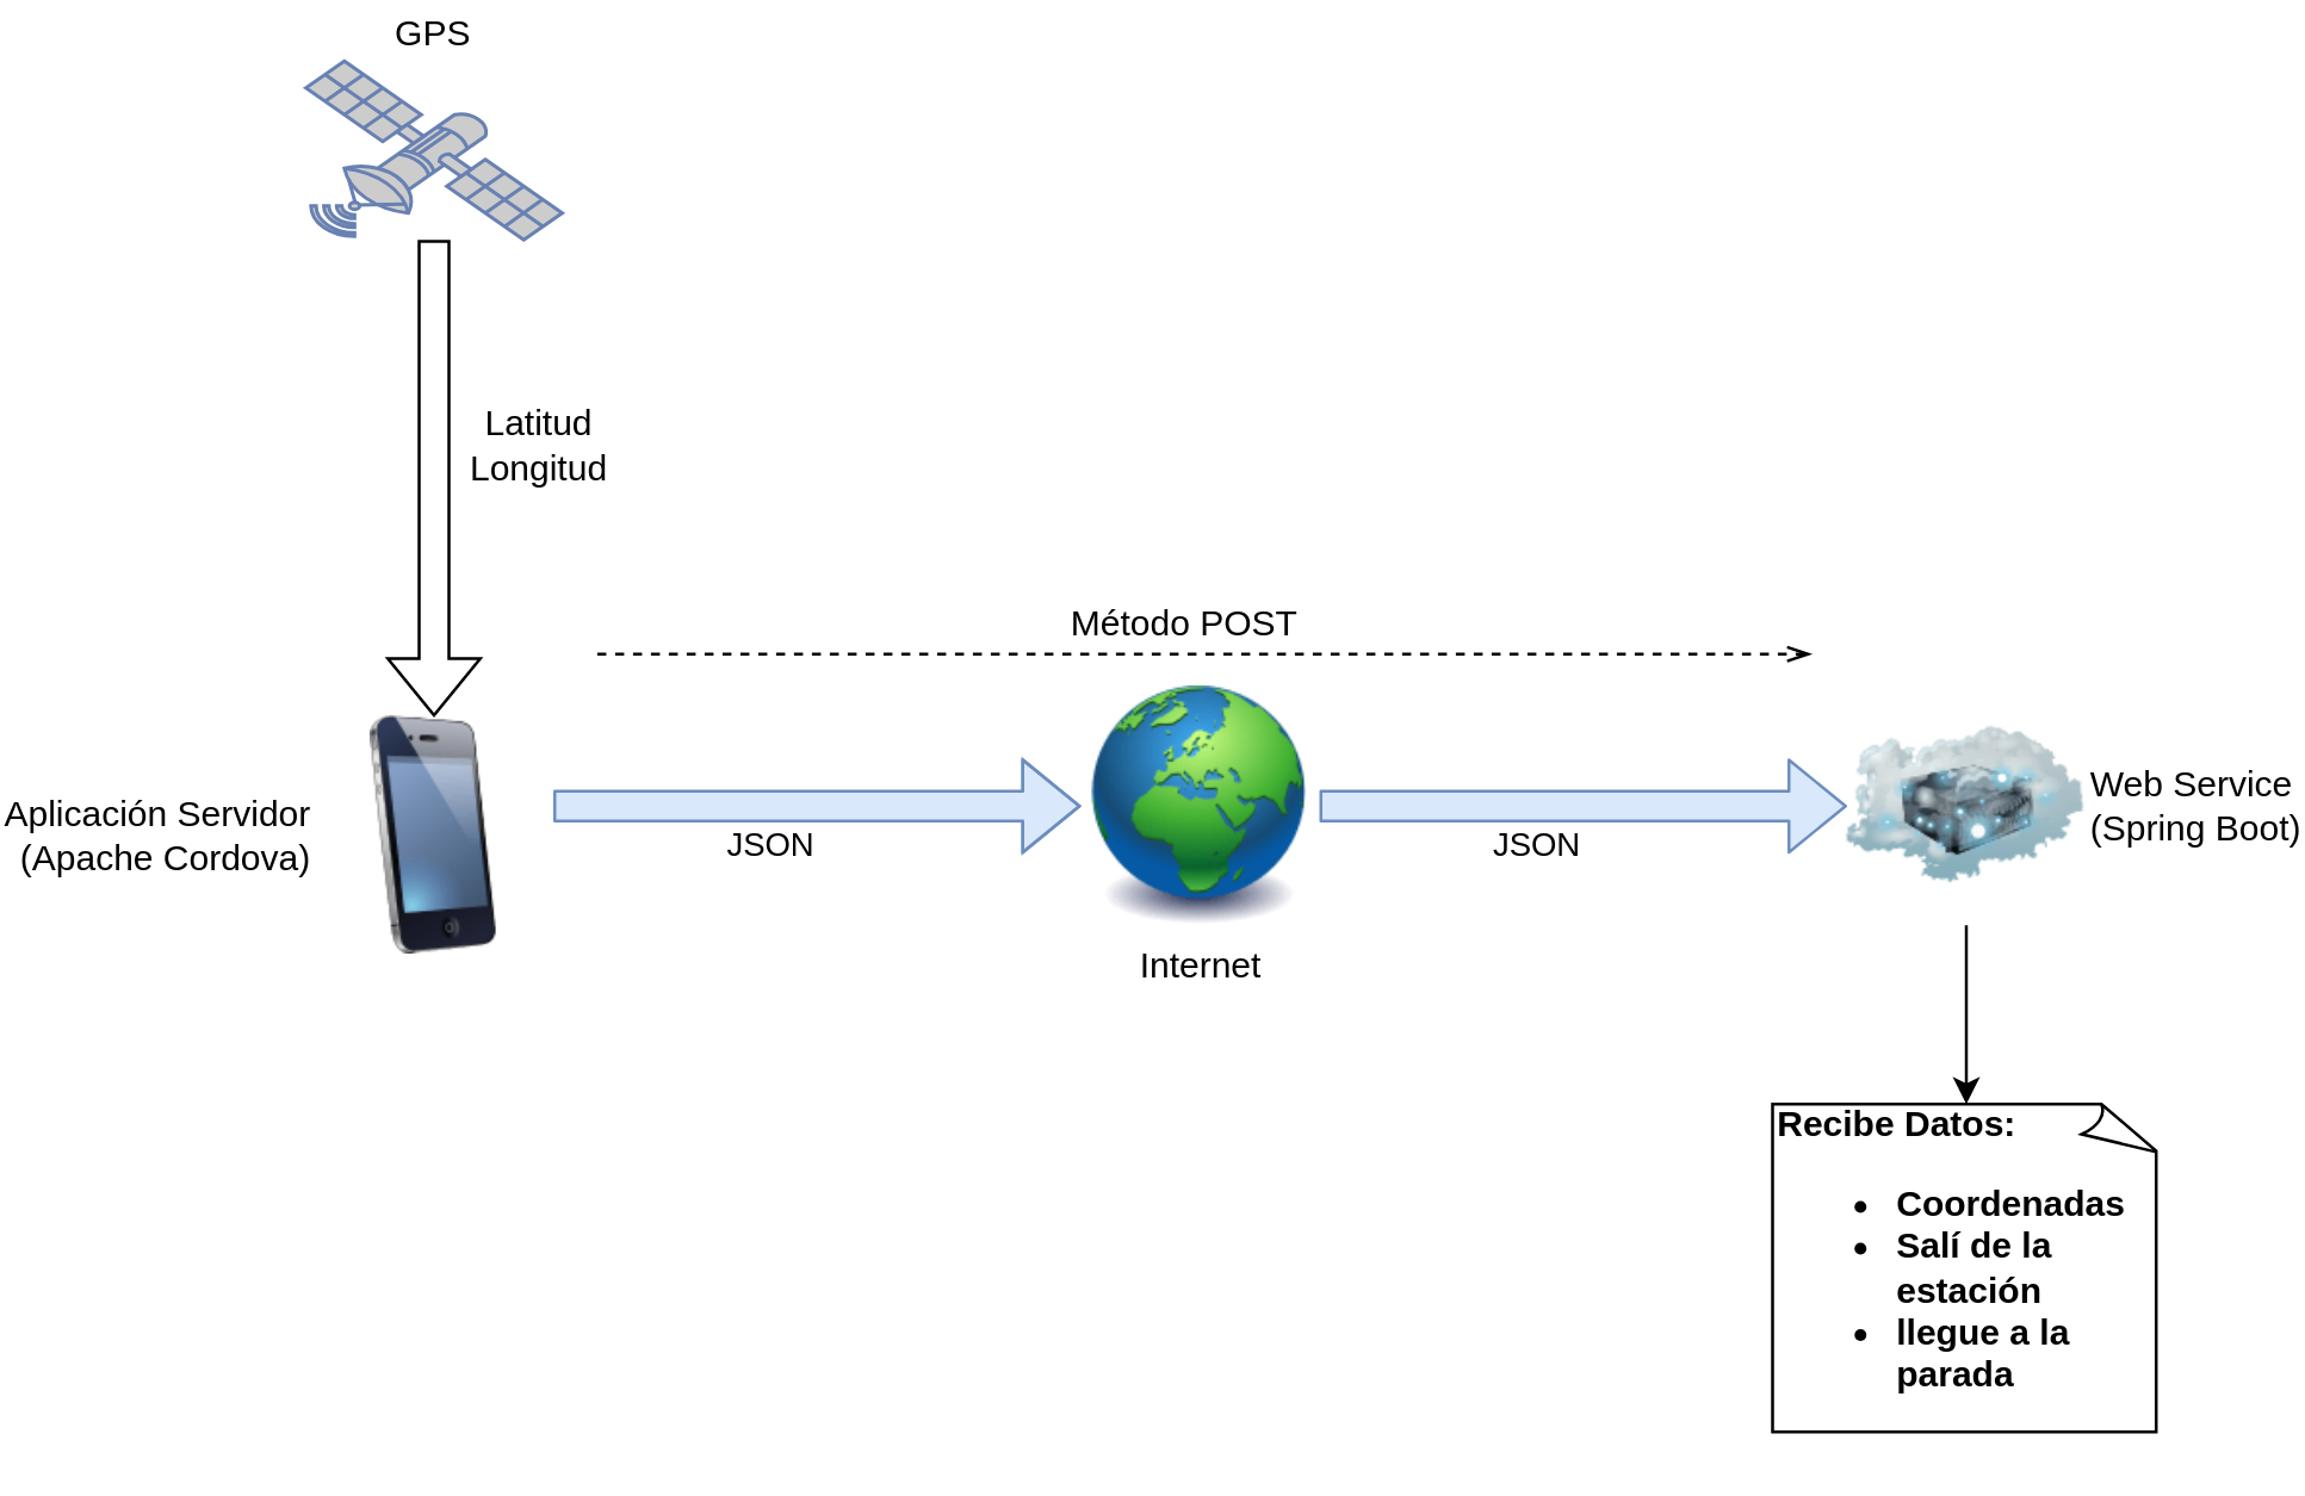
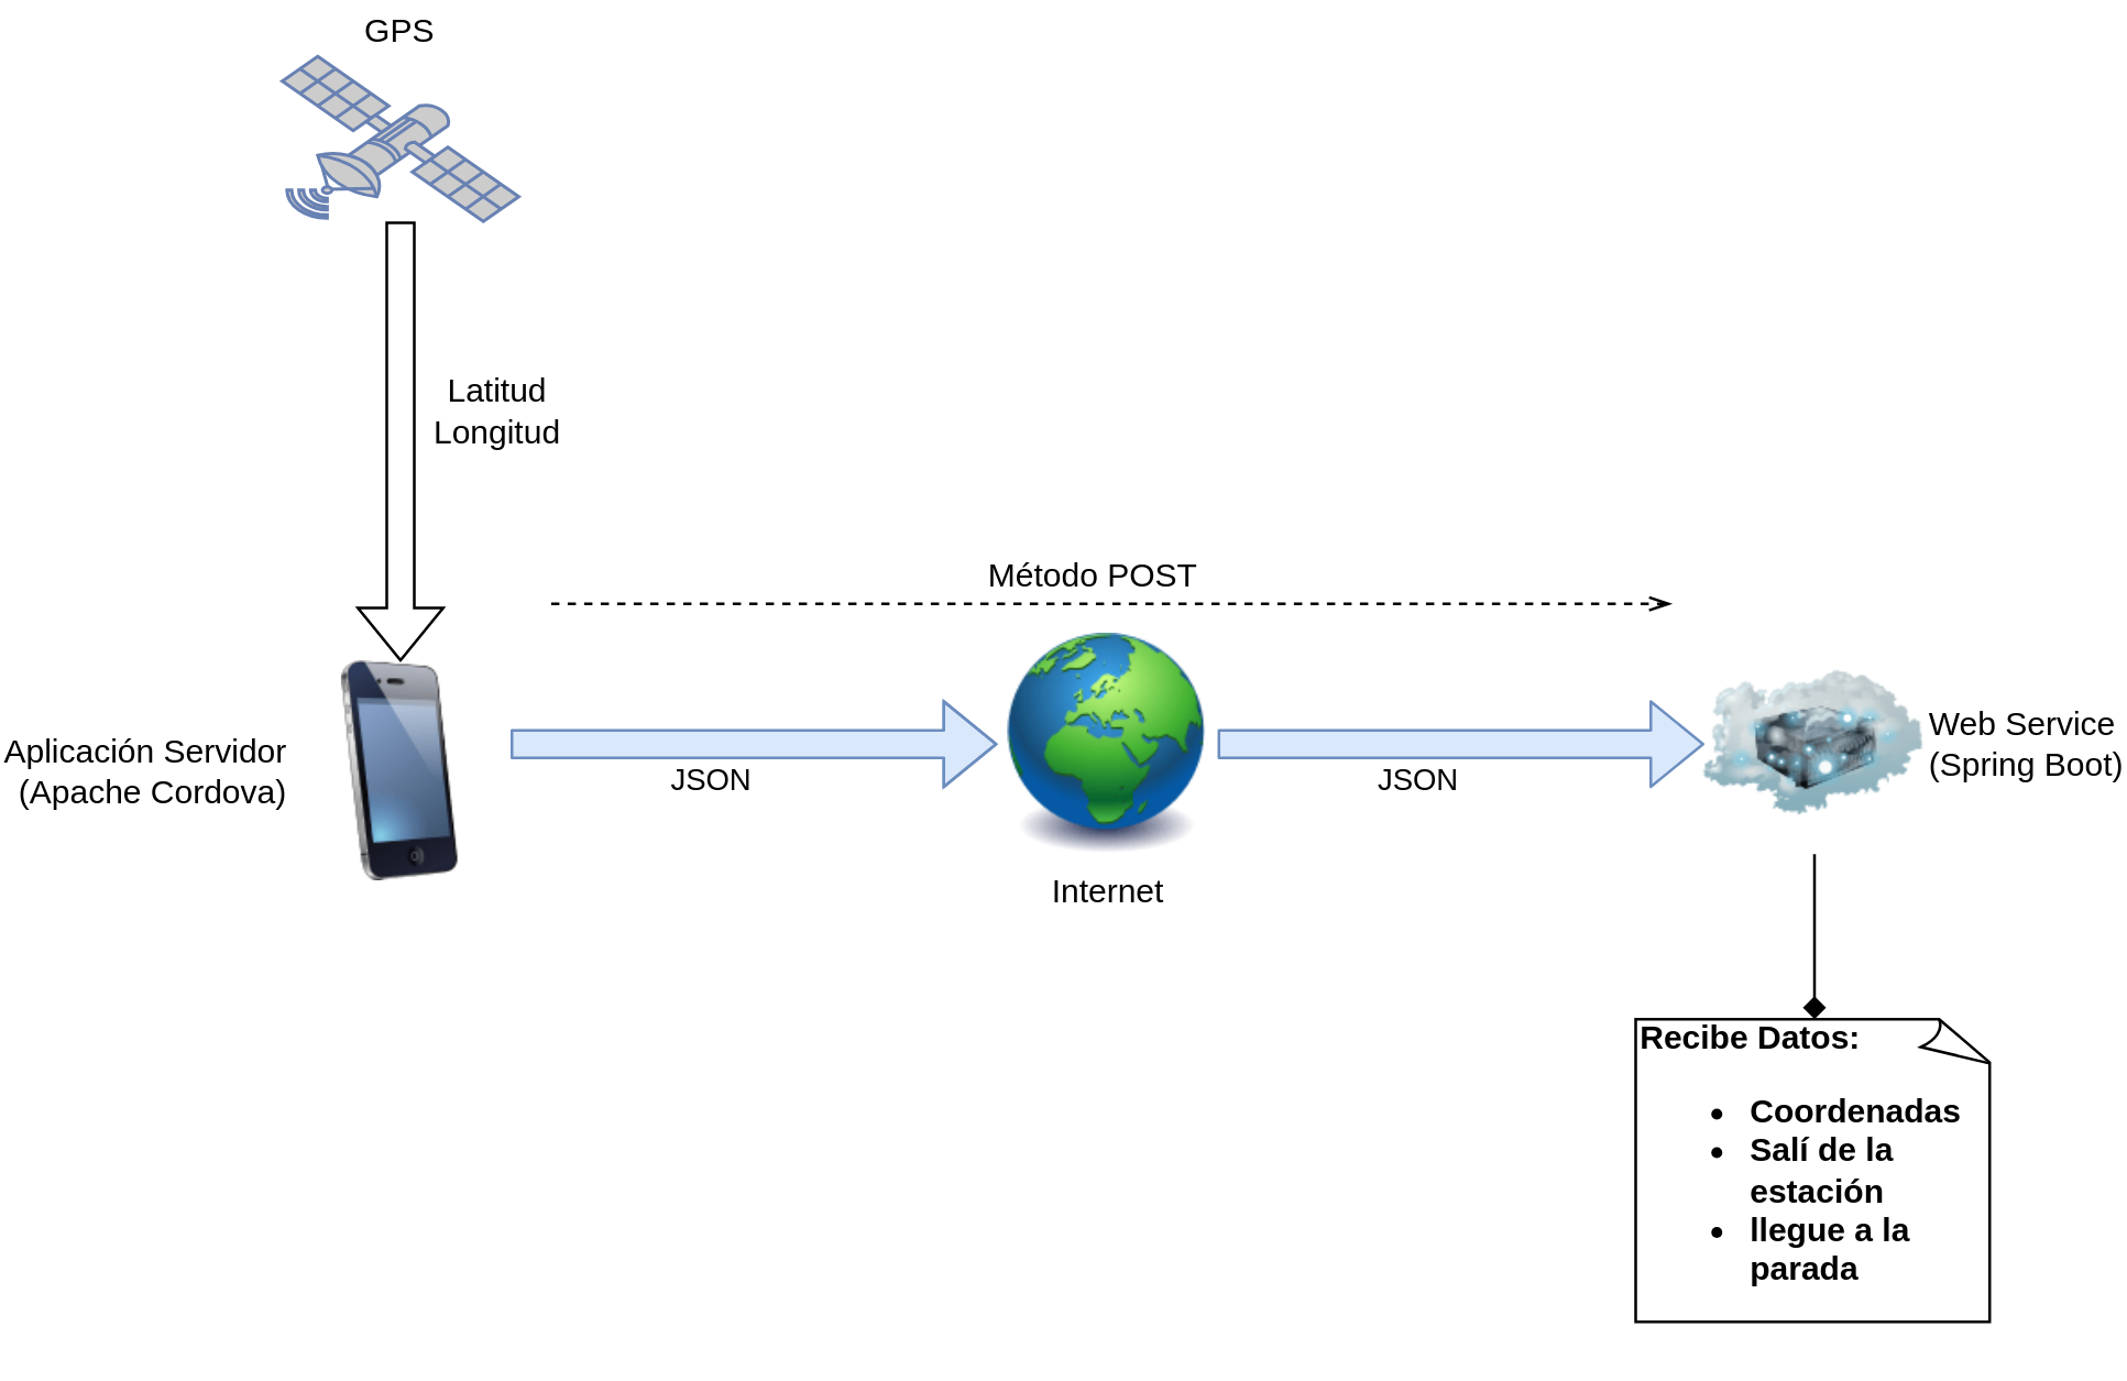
- <mxCell id="4" style="edgeStyle=orthogonalEdgeStyle;rounded=0;orthogonalLoop=1;jettySize=auto;html=1;entryX=0.5;entryY=0;entryDx=0;entryDy=0;entryPerimeter=0;" parent="1" source="5" target="8" edge="1"><mxGeometry relative="1" as="geometry" /></mxCell>
+ <mxCell id="4" style="edgeStyle=orthogonalEdgeStyle;rounded=0;orthogonalLoop=1;jettySize=auto;html=1;entryX=0.5;entryY=0;entryDx=0;entryDy=0;entryPerimeter=0;endArrow=diamond;" parent="1" source="5" target="8" edge="1"><mxGeometry relative="1" as="geometry" /></mxCell>
